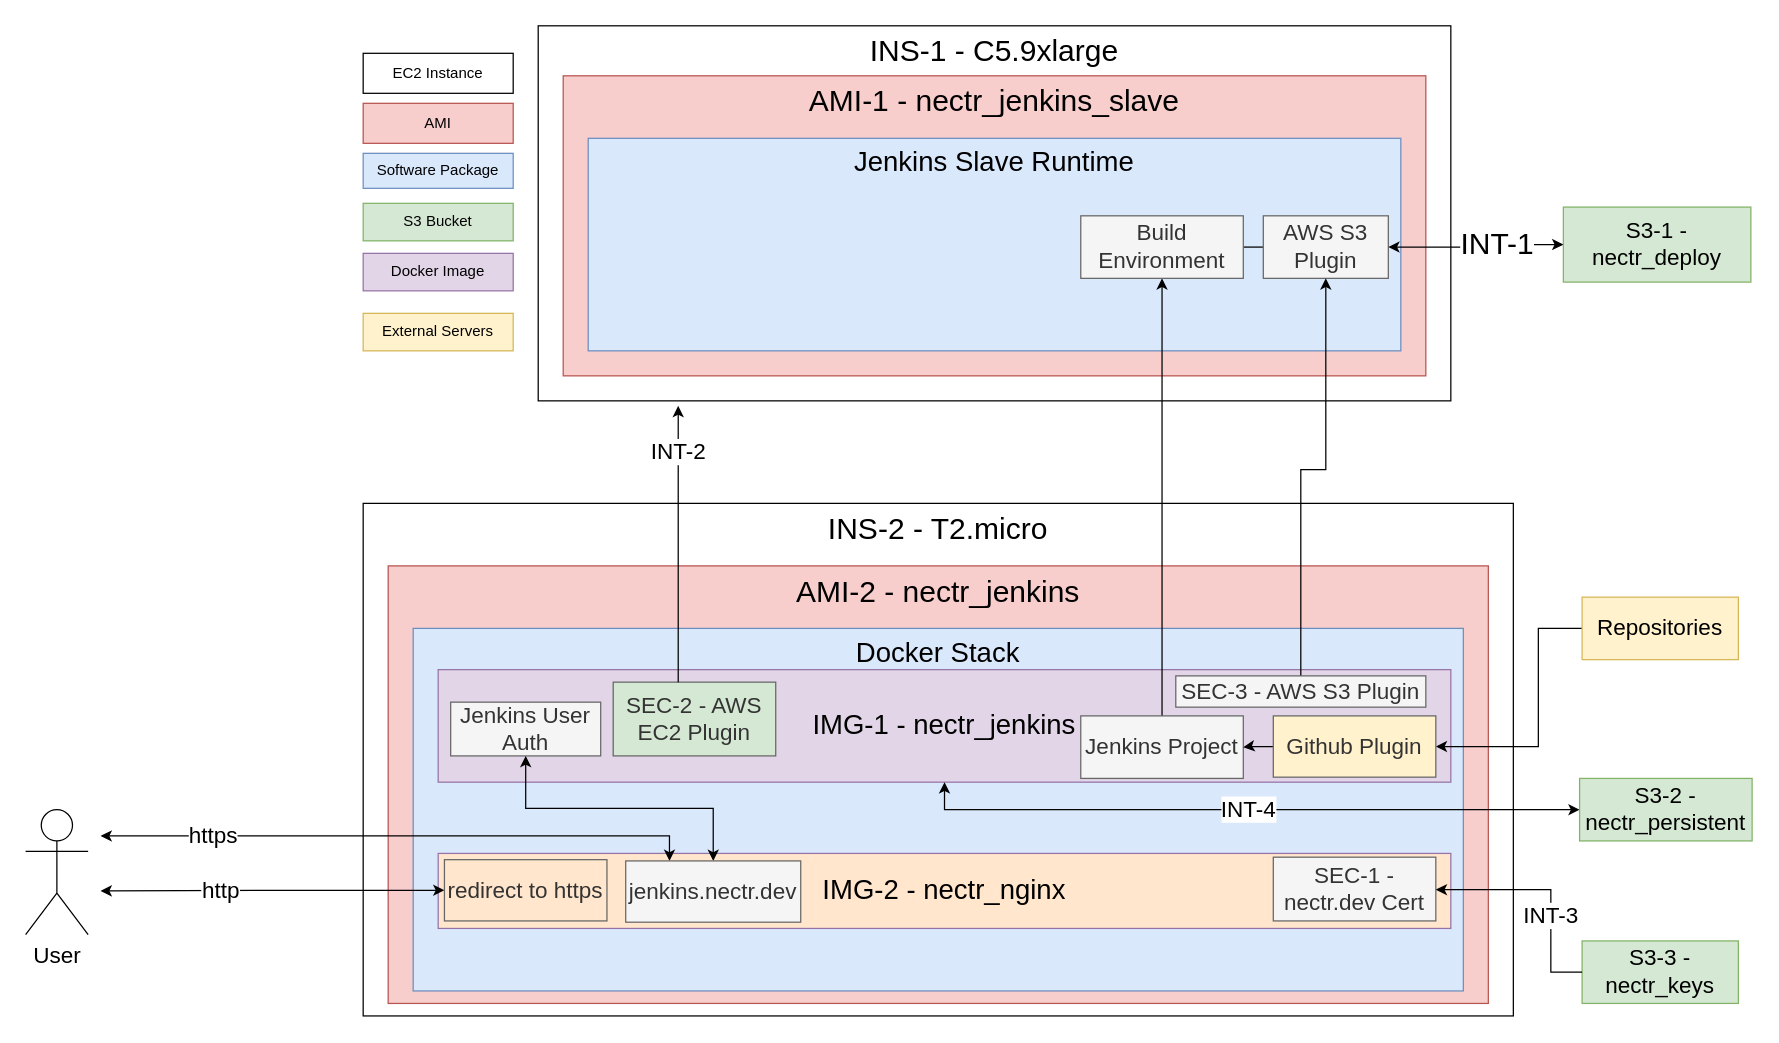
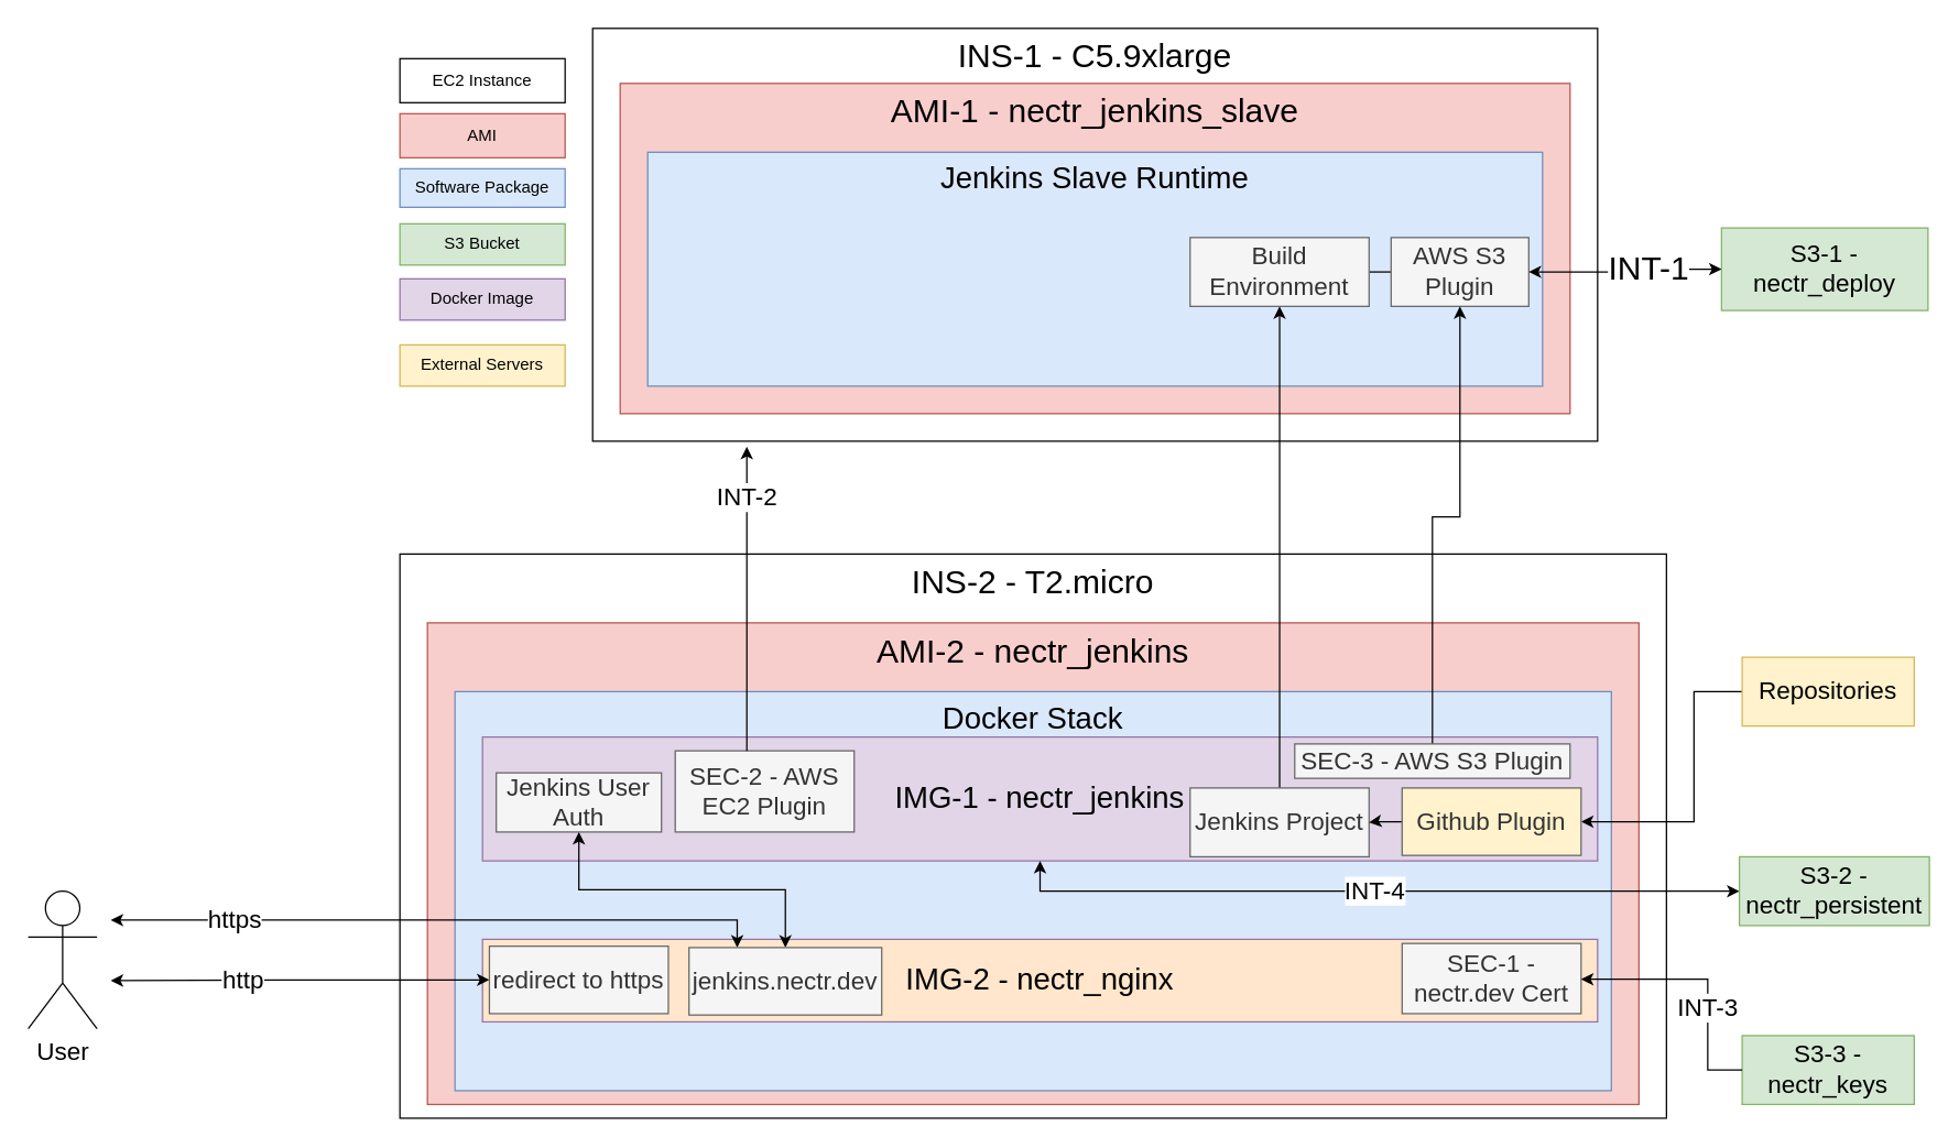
- <mxCell id="20" value="SEC-2 - AWS EC2 Plugin" style="rounded=0;whiteSpace=wrap;html=1;fontSize=18;align=center;fillColor=#d5e8d4;strokeColor=#666666;fontColor=#333333;" vertex="1" parent="1"><mxGeometry x="490" y="545" width="130" height="59" as="geometry" /></mxCell>
+ <mxCell id="20" value="SEC-2 - AWS EC2 Plugin" style="rounded=0;whiteSpace=wrap;html=1;fontSize=18;align=center;fillColor=#f5f5f5;strokeColor=#666666;fontColor=#333333;" vertex="1" parent="1"><mxGeometry x="490" y="545" width="130" height="59" as="geometry" /></mxCell>
- <mxCell id="36" value="redirect to https" style="rounded=0;whiteSpace=wrap;html=1;fontSize=18;align=center;fillColor=#ffe6cc;strokeColor=#666666;fontColor=#333333;" vertex="1" parent="1"><mxGeometry x="355" y="687" width="130" height="49" as="geometry" /></mxCell>
+ <mxCell id="36" value="redirect to https" style="rounded=0;whiteSpace=wrap;html=1;fontSize=18;align=center;fillColor=#f5f5f5;strokeColor=#666666;fontColor=#333333;" vertex="1" parent="1"><mxGeometry x="355" y="687" width="130" height="49" as="geometry" /></mxCell>
